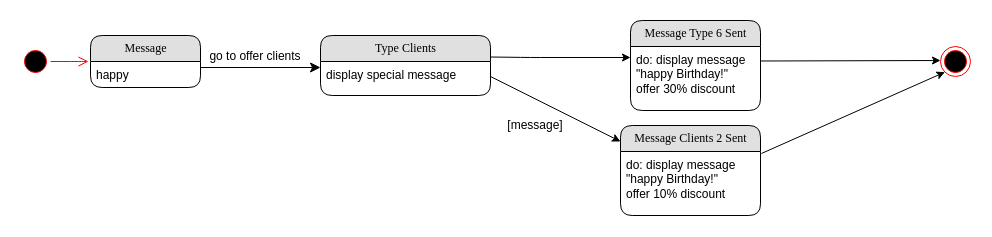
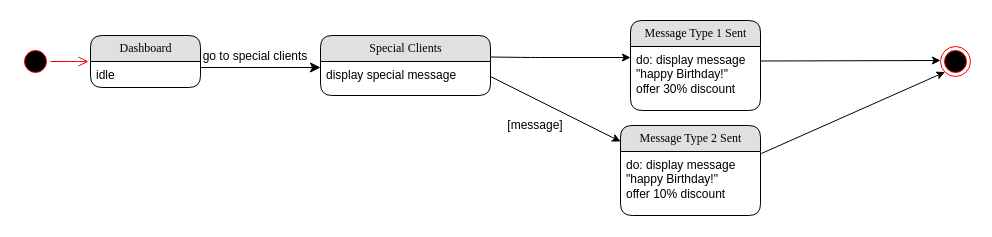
- <mxCell id="17" value="Message Type 6 Sent" style="swimlane;html=1;fontStyle=0;childLayout=stackLayout;horizontal=1;startSize=26;fillColor=#e0e0e0;horizontalStack=0;resizeParent=1;resizeLast=0;collapsible=1;marginBottom=0;swimlaneFillColor=#ffffff;align=center;rounded=1;shadow=0;comic=0;labelBackgroundColor=none;strokeWidth=1;fontFamily=Verdana;fontSize=12" parent="1" vertex="1"><mxGeometry x="630" y="20" width="130" height="90" as="geometry" /></mxCell>
+ <mxCell id="17" value="Message Type 1 Sent" style="swimlane;html=1;fontStyle=0;childLayout=stackLayout;horizontal=1;startSize=26;fillColor=#e0e0e0;horizontalStack=0;resizeParent=1;resizeLast=0;collapsible=1;marginBottom=0;swimlaneFillColor=#ffffff;align=center;rounded=1;shadow=0;comic=0;labelBackgroundColor=none;strokeWidth=1;fontFamily=Verdana;fontSize=12" parent="1" vertex="1"><mxGeometry x="630" y="20" width="130" height="90" as="geometry" /></mxCell>
- <mxCell id="10" value="Message" style="swimlane;html=1;fontStyle=0;childLayout=stackLayout;horizontal=1;startSize=26;fillColor=#e0e0e0;horizontalStack=0;resizeParent=1;resizeLast=0;collapsible=1;marginBottom=0;swimlaneFillColor=#ffffff;align=center;rounded=1;shadow=0;comic=0;labelBackgroundColor=none;strokeWidth=1;fontFamily=Verdana;fontSize=12" parent="1" vertex="1"><mxGeometry x="90" y="35" width="110" height="52" as="geometry" /></mxCell>
+ <mxCell id="10" value="Dashboard" style="swimlane;html=1;fontStyle=0;childLayout=stackLayout;horizontal=1;startSize=26;fillColor=#e0e0e0;horizontalStack=0;resizeParent=1;resizeLast=0;collapsible=1;marginBottom=0;swimlaneFillColor=#ffffff;align=center;rounded=1;shadow=0;comic=0;labelBackgroundColor=none;strokeWidth=1;fontFamily=Verdana;fontSize=12" parent="1" vertex="1"><mxGeometry x="90" y="35" width="110" height="52" as="geometry" /></mxCell>
- <mxCell id="12" value="Type Clients" style="swimlane;html=1;fontStyle=0;childLayout=stackLayout;horizontal=1;startSize=26;fillColor=#e0e0e0;horizontalStack=0;resizeParent=1;resizeLast=0;collapsible=1;marginBottom=0;swimlaneFillColor=#ffffff;align=center;rounded=1;shadow=0;comic=0;labelBackgroundColor=none;strokeWidth=1;fontFamily=Verdana;fontSize=12" parent="1" vertex="1"><mxGeometry x="320" y="35" width="170" height="60" as="geometry" /></mxCell>
+ <mxCell id="12" value="Special Clients" style="swimlane;html=1;fontStyle=0;childLayout=stackLayout;horizontal=1;startSize=26;fillColor=#e0e0e0;horizontalStack=0;resizeParent=1;resizeLast=0;collapsible=1;marginBottom=0;swimlaneFillColor=#ffffff;align=center;rounded=1;shadow=0;comic=0;labelBackgroundColor=none;strokeWidth=1;fontFamily=Verdana;fontSize=12" parent="1" vertex="1"><mxGeometry x="320" y="35" width="170" height="60" as="geometry" /></mxCell>
- <mxCell id="8" value="go to offer clients" style="text;html=1;strokeColor=none;fillColor=none;align=center;verticalAlign=middle;whiteSpace=wrap;rounded=0;" parent="1" vertex="1"><mxGeometry x="200" y="46" width="110" height="20" as="geometry" /></mxCell>
+ <mxCell id="8" value="go to special clients" style="text;html=1;strokeColor=none;fillColor=none;align=center;verticalAlign=middle;whiteSpace=wrap;rounded=0;" parent="1" vertex="1"><mxGeometry x="200" y="46" width="110" height="20" as="geometry" /></mxCell>
- <mxCell id="11" value="happy" style="text;html=1;strokeColor=none;fillColor=none;spacingLeft=4;spacingRight=4;whiteSpace=wrap;overflow=hidden;rotatable=0;points=[[0,0.5],[1,0.5]];portConstraint=eastwest;" parent="10" vertex="1"><mxGeometry y="26" width="110" height="26" as="geometry" /></mxCell>
+ <mxCell id="11" value="idle" style="text;html=1;strokeColor=none;fillColor=none;spacingLeft=4;spacingRight=4;whiteSpace=wrap;overflow=hidden;rotatable=0;points=[[0,0.5],[1,0.5]];portConstraint=eastwest;" parent="10" vertex="1"><mxGeometry y="26" width="110" height="26" as="geometry" /></mxCell>
- <mxCell id="15" value="Message Clients 2 Sent" style="swimlane;html=1;fontStyle=0;childLayout=stackLayout;horizontal=1;startSize=26;fillColor=#e0e0e0;horizontalStack=0;resizeParent=1;resizeLast=0;collapsible=1;marginBottom=0;swimlaneFillColor=#ffffff;align=center;rounded=1;shadow=0;comic=0;labelBackgroundColor=none;strokeWidth=1;fontFamily=Verdana;fontSize=12" parent="1" vertex="1"><mxGeometry x="620" y="125" width="140" height="90" as="geometry" /></mxCell>
+ <mxCell id="15" value="Message Type 2 Sent" style="swimlane;html=1;fontStyle=0;childLayout=stackLayout;horizontal=1;startSize=26;fillColor=#e0e0e0;horizontalStack=0;resizeParent=1;resizeLast=0;collapsible=1;marginBottom=0;swimlaneFillColor=#ffffff;align=center;rounded=1;shadow=0;comic=0;labelBackgroundColor=none;strokeWidth=1;fontFamily=Verdana;fontSize=12" parent="1" vertex="1"><mxGeometry x="620" y="125" width="140" height="90" as="geometry" /></mxCell>
